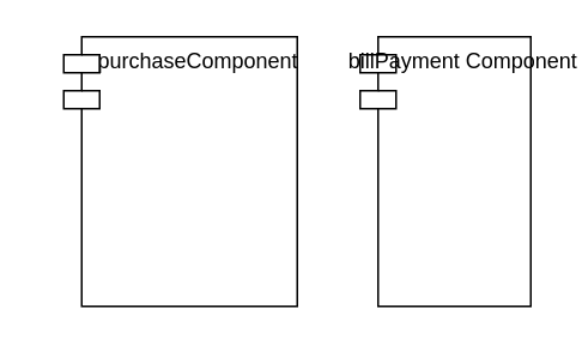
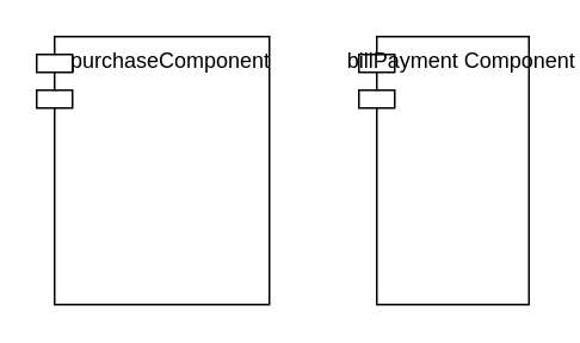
- <mxCell id="2" value="purchaseComponent" style="shape=module;align=left;spacingLeft=20;align=center;verticalAlign=top;" vertex="1" parent="1"><mxGeometry x="35" y="20" width="130" height="150" as="geometry" /></mxCell>
+ <mxCell id="2" value="purchaseComponent" style="shape=module;align=left;spacingLeft=20;align=center;verticalAlign=top;" vertex="1" parent="1"><mxGeometry x="20" y="20" width="130" height="150" as="geometry" /></mxCell>
